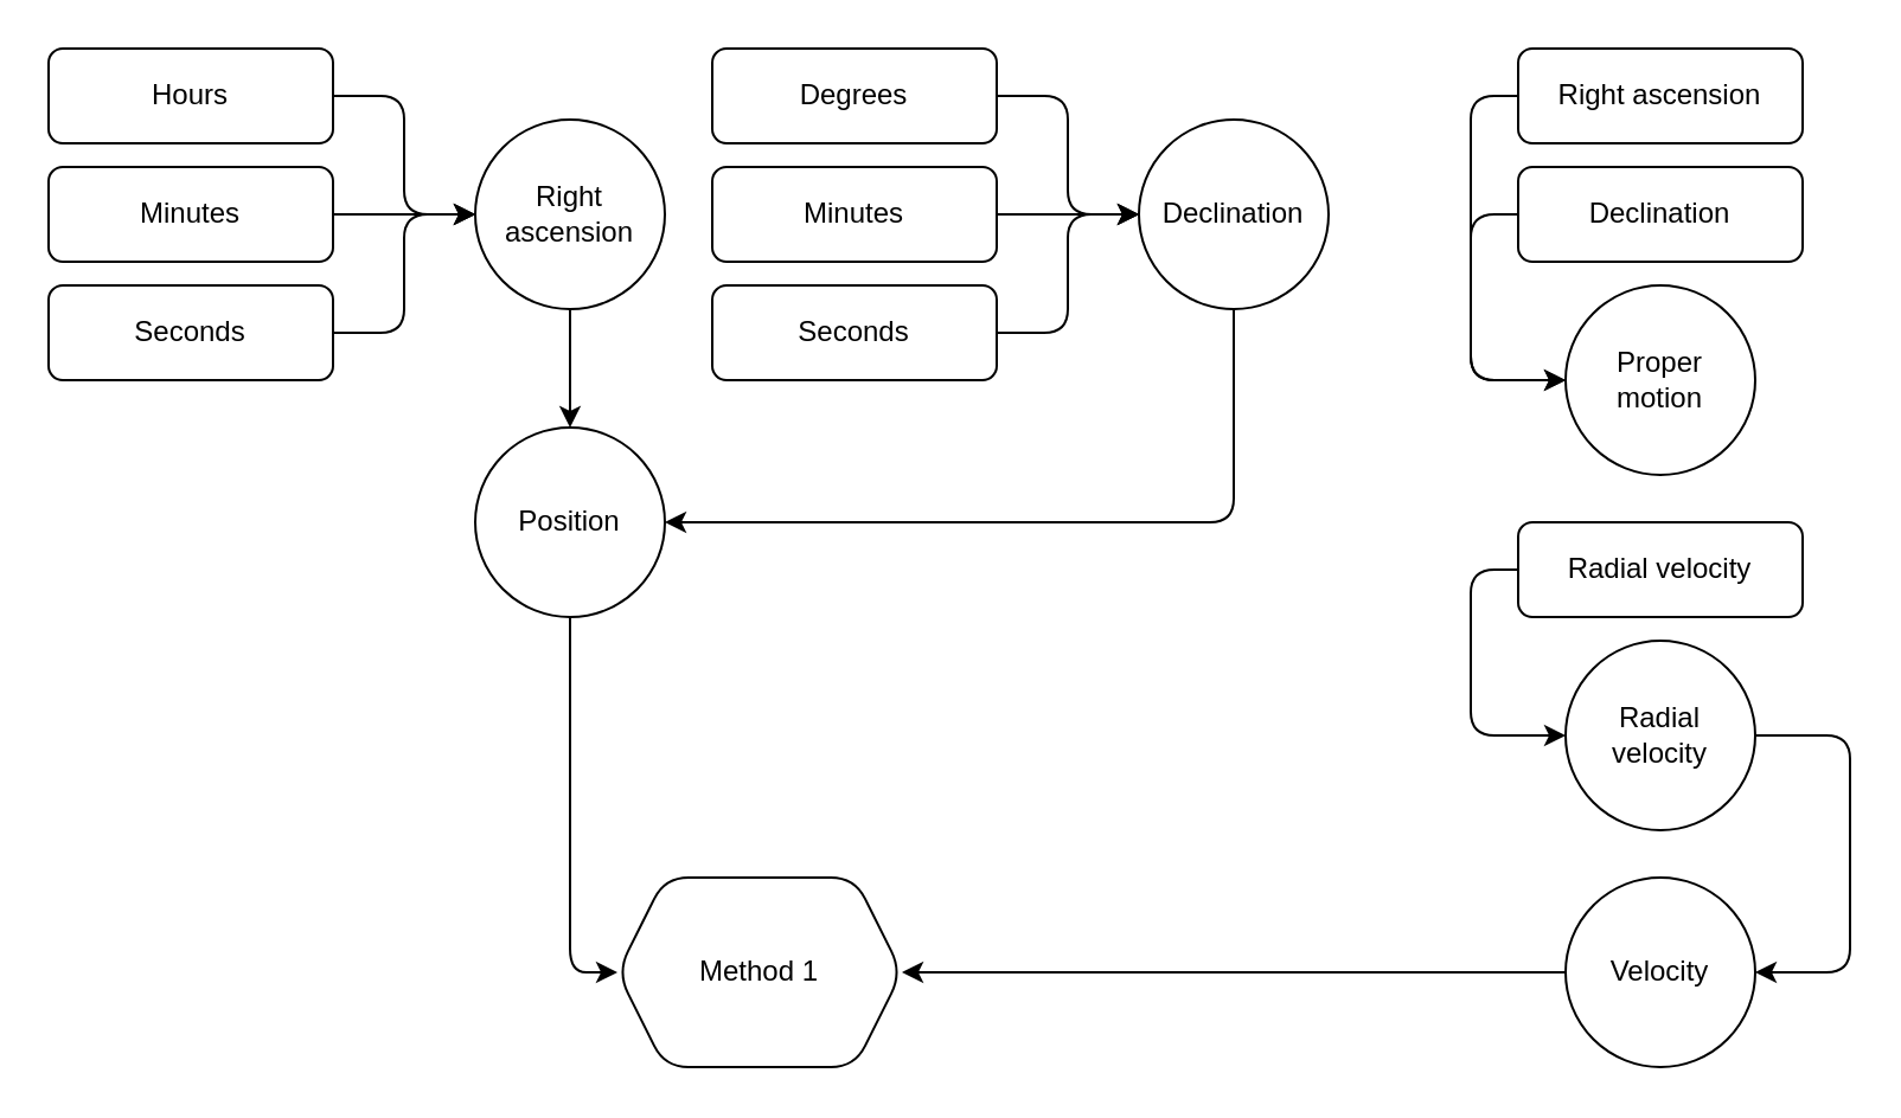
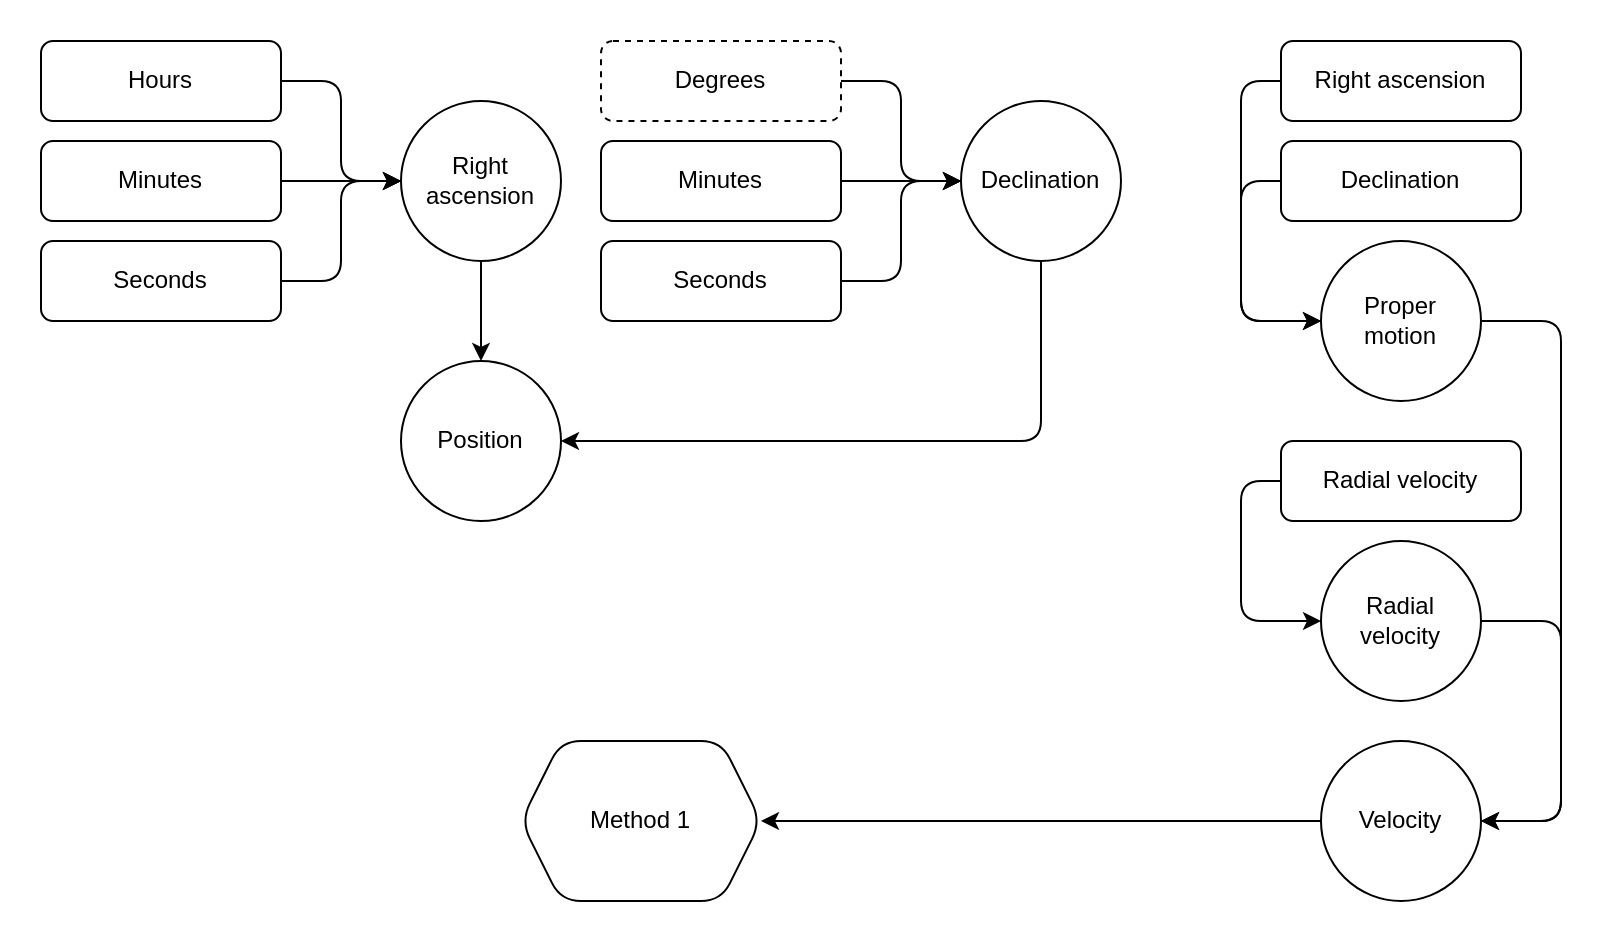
- <mxCell id="9" value="Degrees" style="rounded=1;whiteSpace=wrap;html=1;" parent="1" vertex="1"><mxGeometry x="300" y="20" width="120" height="40" as="geometry" /></mxCell>
+ <mxCell id="9" value="Degrees" style="rounded=1;whiteSpace=wrap;html=1;dashed=1;" parent="1" vertex="1"><mxGeometry x="300" y="20" width="120" height="40" as="geometry" /></mxCell>
+ <mxCell id="22" style="edgeStyle=orthogonalEdgeStyle;rounded=1;orthogonalLoop=1;jettySize=auto;html=1;entryX=1;entryY=0.5;entryDx=0;entryDy=0;" parent="1" source="23" target="31" edge="1"><mxGeometry relative="1" as="geometry"><Array as="points"><mxPoint x="780" y="160" /><mxPoint x="780" y="410" /></Array></mxGeometry></mxCell>
- <mxCell id="18" style="edgeStyle=orthogonalEdgeStyle;rounded=1;orthogonalLoop=1;jettySize=auto;html=1;entryX=0;entryY=0.5;entryDx=0;entryDy=0;" parent="1" source="19" target="32" edge="1"><mxGeometry relative="1" as="geometry" /></mxCell>
